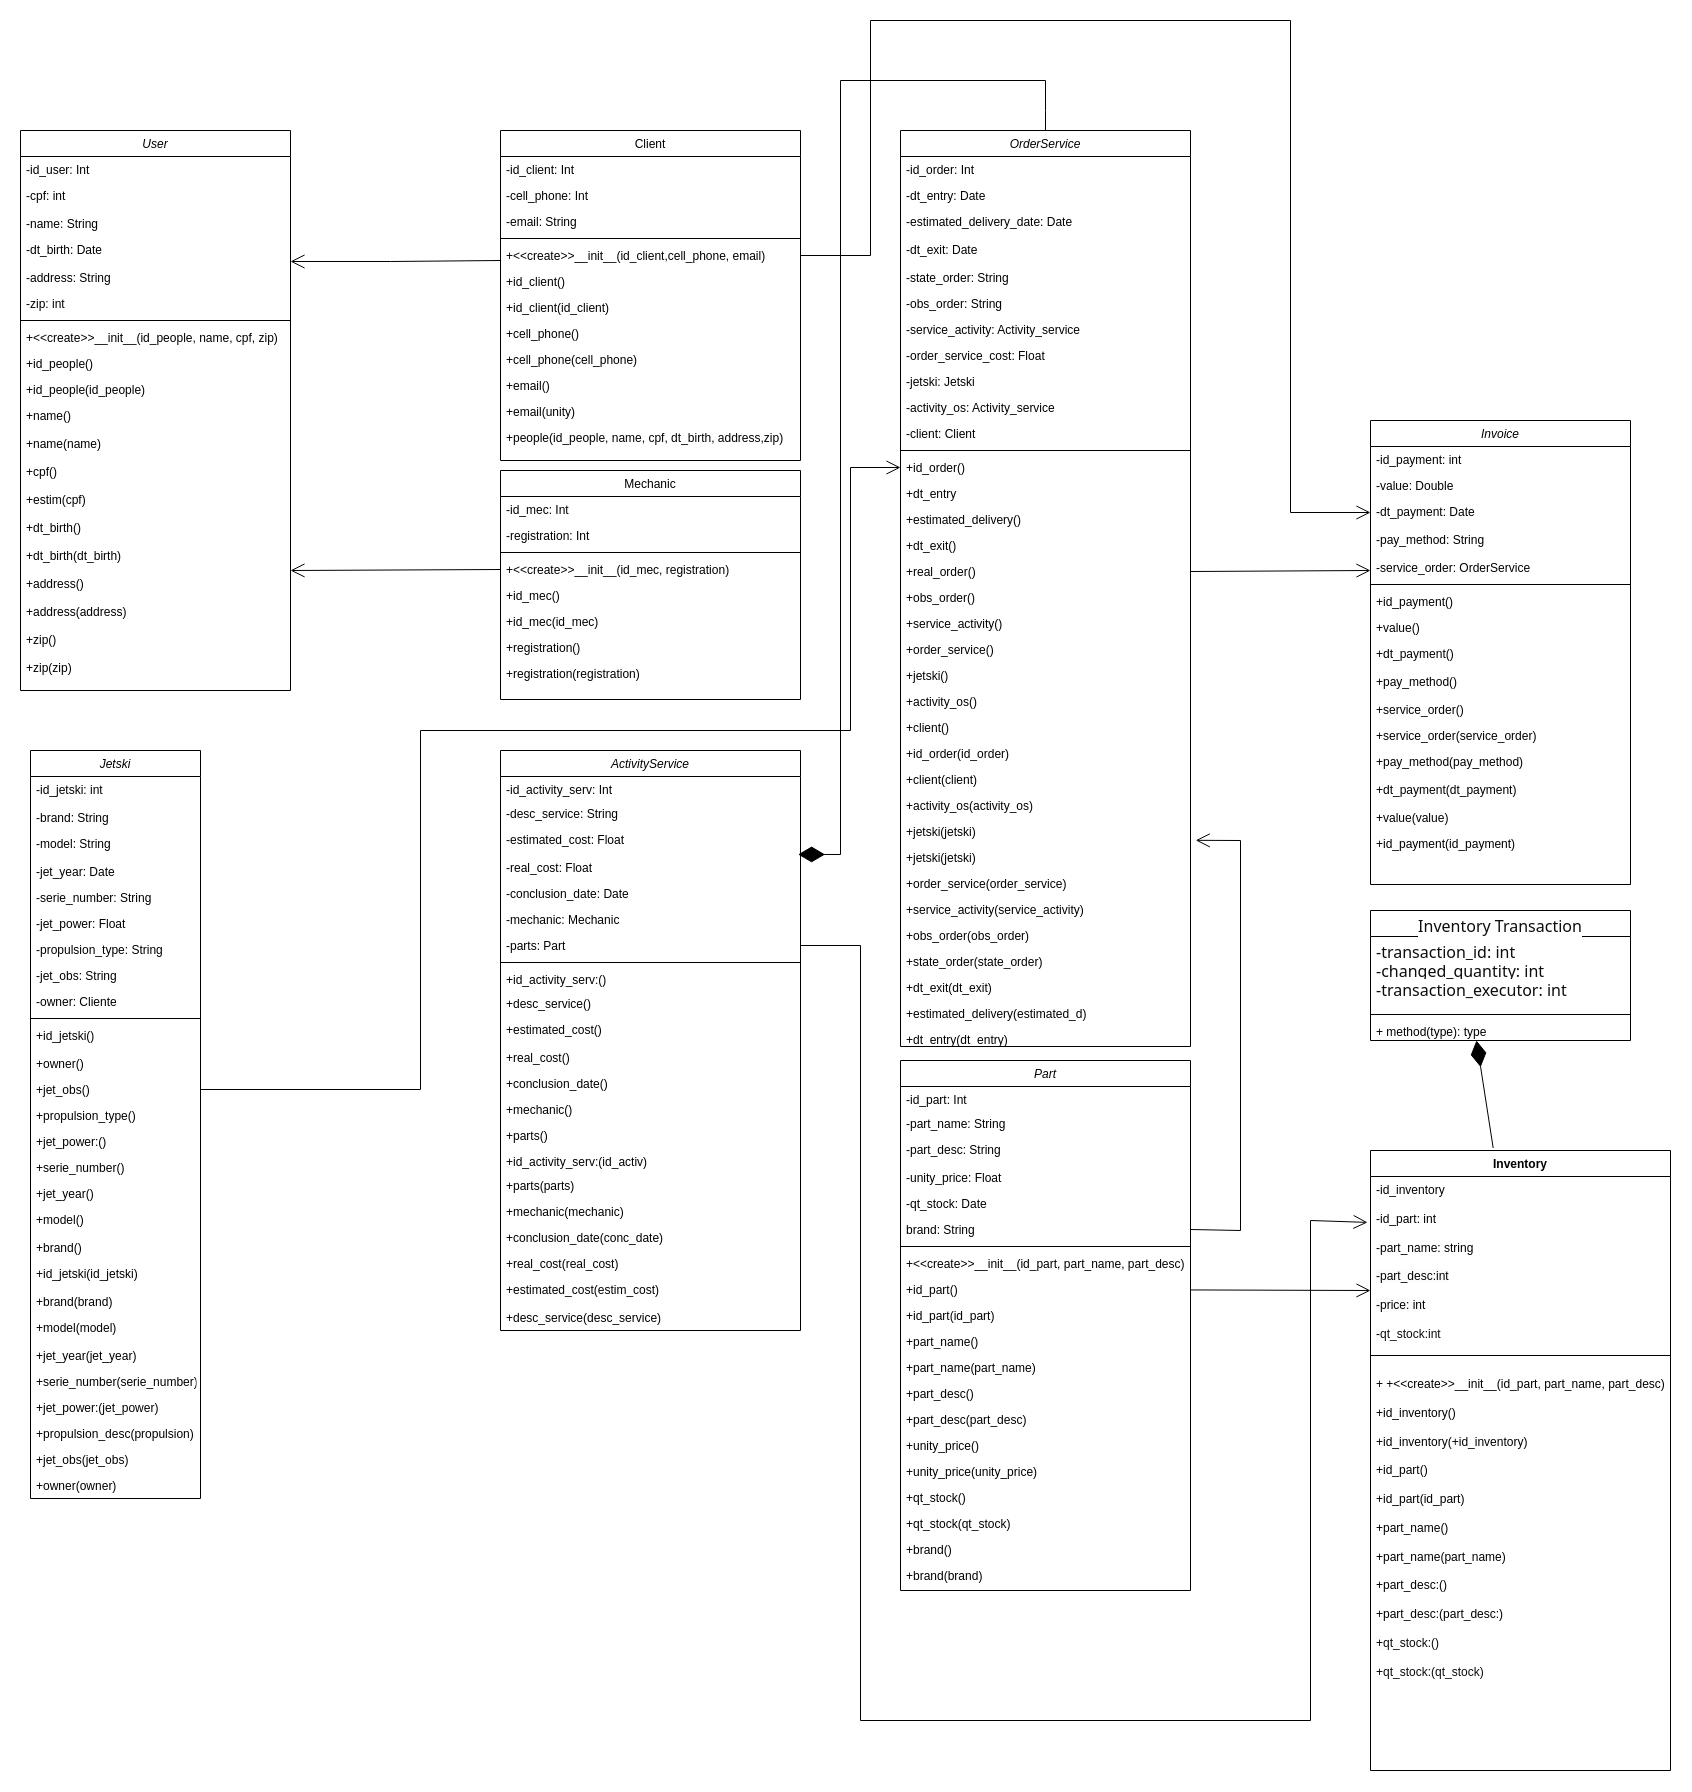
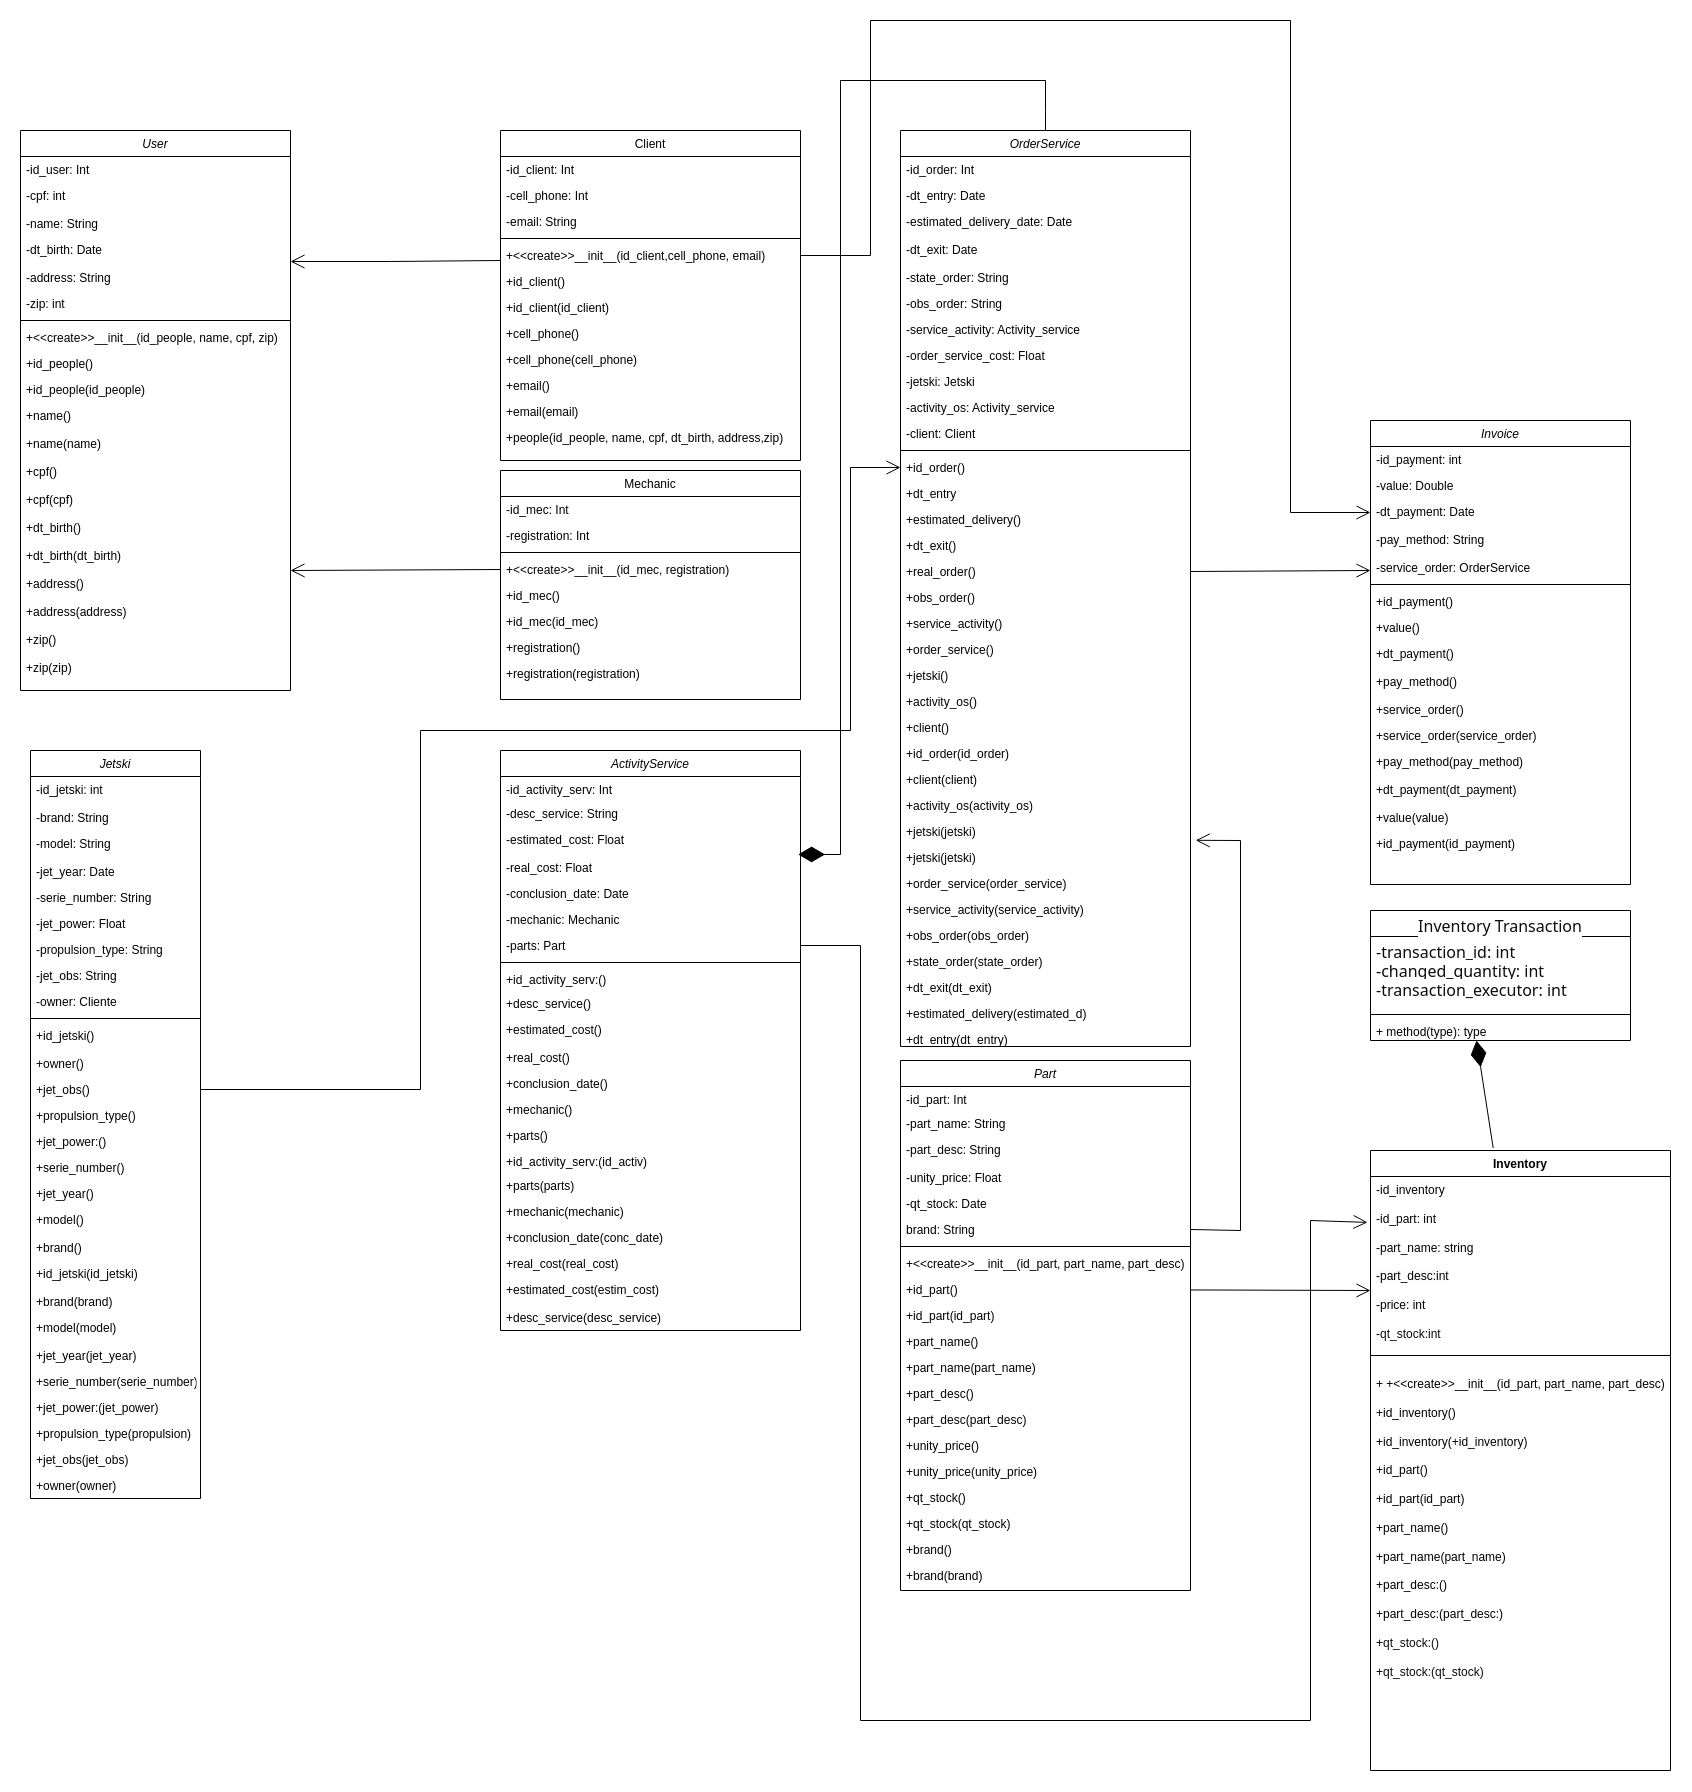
- <mxCell id="13" value="+email(unity)" style="text;align=left;verticalAlign=top;spacingLeft=4;spacingRight=4;overflow=hidden;rotatable=0;points=[[0,0.5],[1,0.5]];portConstraint=eastwest;" parent="2" vertex="1"><mxGeometry y="268" width="300" height="26" as="geometry" /></mxCell>
+ <mxCell id="13" value="+email(email)" style="text;align=left;verticalAlign=top;spacingLeft=4;spacingRight=4;overflow=hidden;rotatable=0;points=[[0,0.5],[1,0.5]];portConstraint=eastwest;" parent="2" vertex="1"><mxGeometry y="268" width="300" height="26" as="geometry" /></mxCell>
- <mxCell id="126" value="+estim(cpf)" style="text;align=left;verticalAlign=top;spacingLeft=4;spacingRight=4;overflow=hidden;rotatable=0;points=[[0,0.5],[1,0.5]];portConstraint=eastwest;rounded=0;shadow=0;html=0;" parent="112" vertex="1"><mxGeometry y="356" width="270" height="28" as="geometry" /></mxCell>
+ <mxCell id="126" value="+cpf(cpf)" style="text;align=left;verticalAlign=top;spacingLeft=4;spacingRight=4;overflow=hidden;rotatable=0;points=[[0,0.5],[1,0.5]];portConstraint=eastwest;rounded=0;shadow=0;html=0;" parent="112" vertex="1"><mxGeometry y="356" width="270" height="28" as="geometry" /></mxCell>
- <mxCell id="50" value="+propulsion_desc(propulsion)" style="text;align=left;verticalAlign=top;spacingLeft=4;spacingRight=4;overflow=hidden;rotatable=0;points=[[0,0.5],[1,0.5]];portConstraint=eastwest;rounded=0;shadow=0;html=0;" parent="24" vertex="1"><mxGeometry y="670" width="170" height="26" as="geometry" /></mxCell>
+ <mxCell id="50" value="+propulsion_type(propulsion)" style="text;align=left;verticalAlign=top;spacingLeft=4;spacingRight=4;overflow=hidden;rotatable=0;points=[[0,0.5],[1,0.5]];portConstraint=eastwest;rounded=0;shadow=0;html=0;" parent="24" vertex="1"><mxGeometry y="670" width="170" height="26" as="geometry" /></mxCell>
